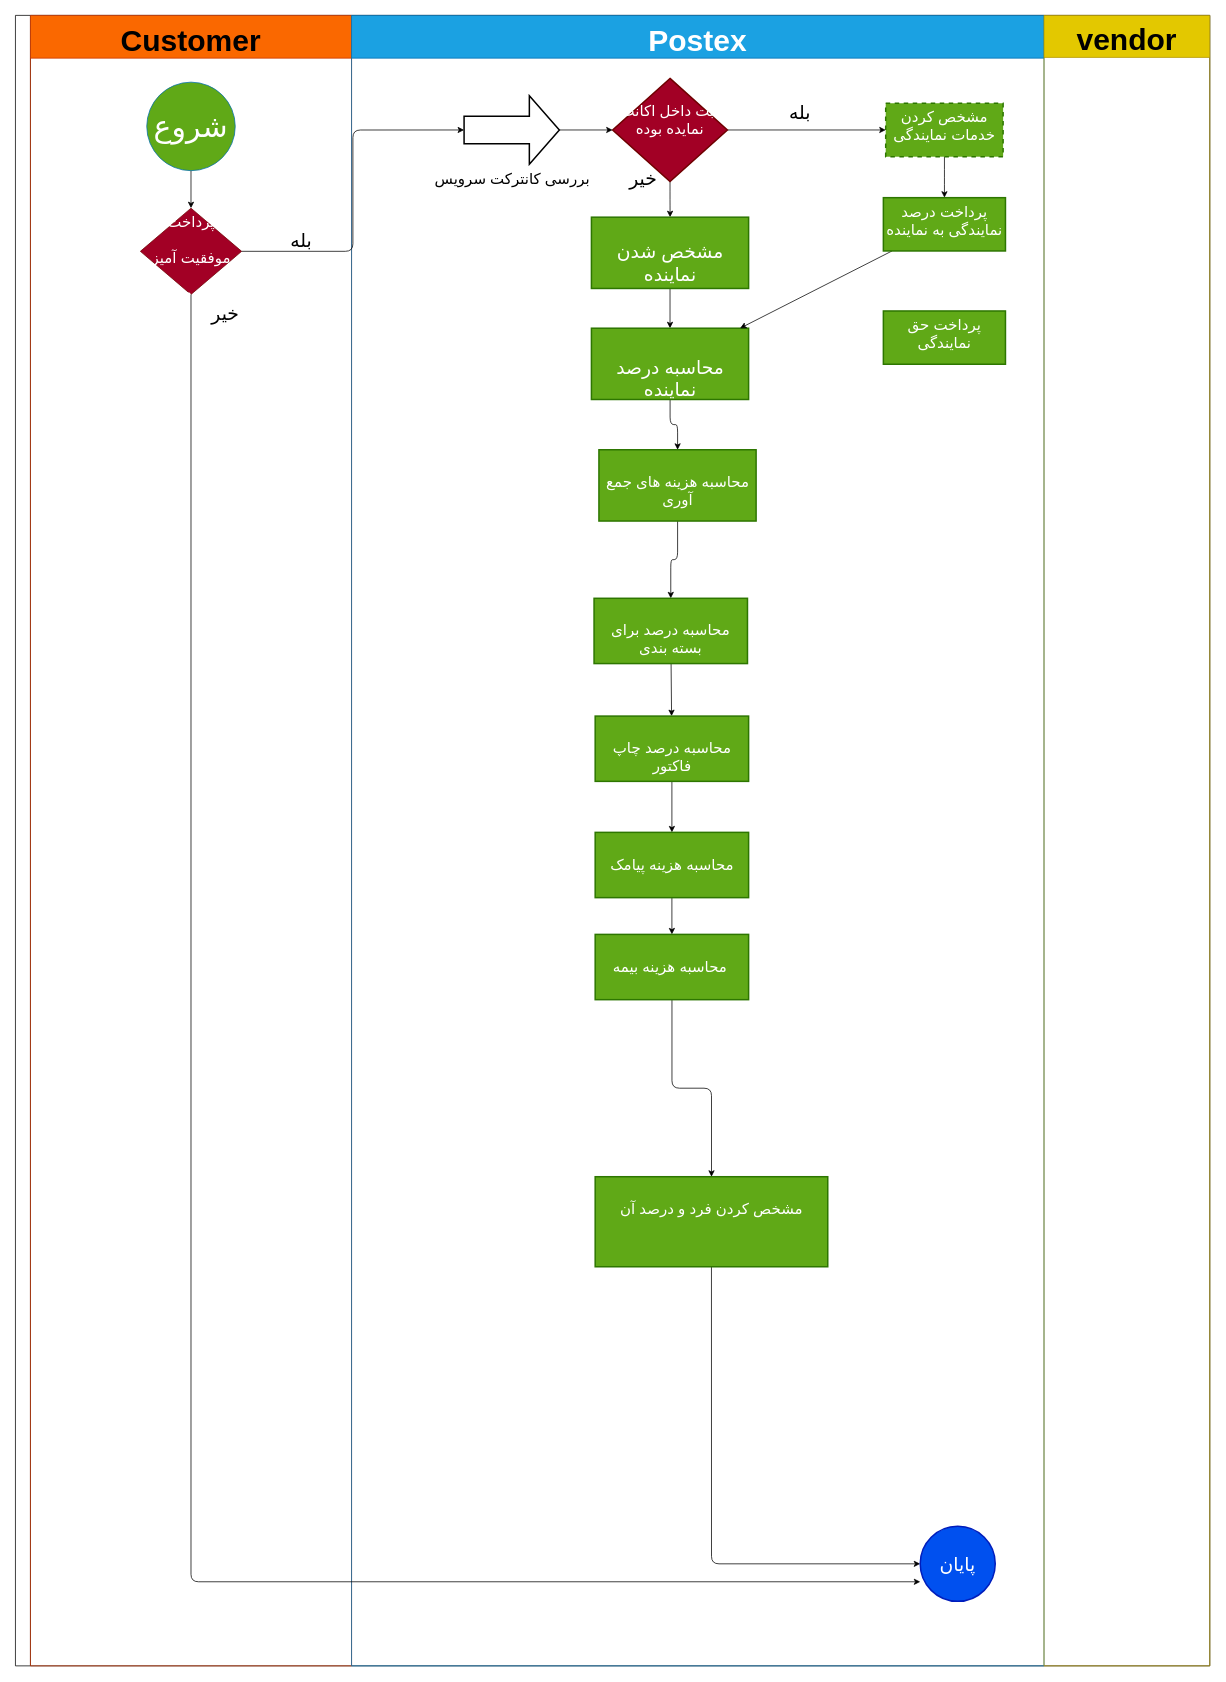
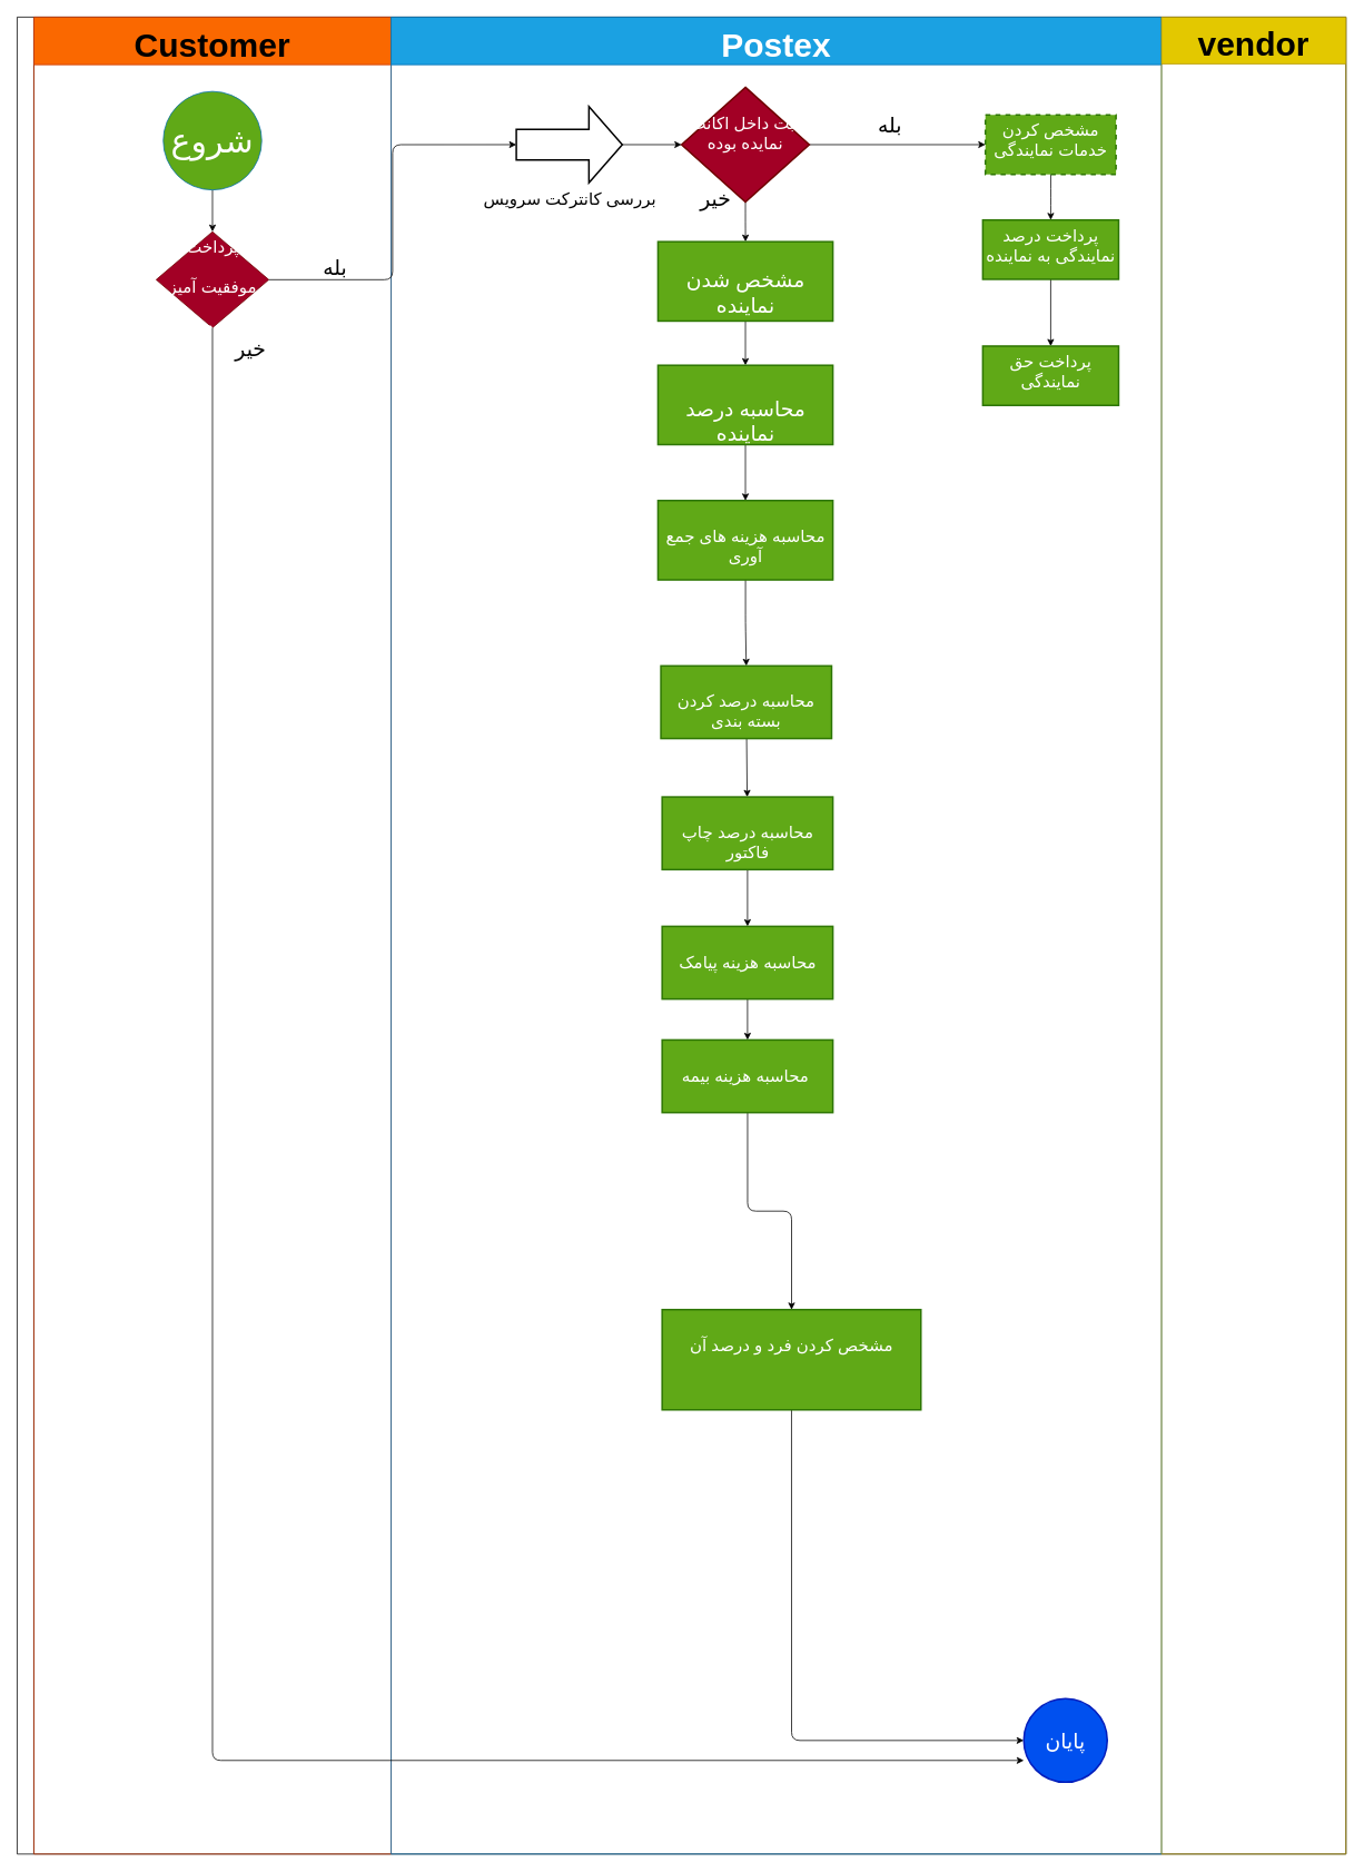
- <mxCell id="33" value="" style="edgeStyle=none;html=1;" parent="8" source="34" target="17" edge="1"><mxGeometry relative="1" as="geometry" /></mxCell>
+ <mxCell id="33" value="" style="edgeStyle=none;html=1;" parent="8" source="34" target="35" edge="1"><mxGeometry relative="1" as="geometry" /></mxCell>
- <mxCell id="19" value="&lt;br&gt;محاسبه هزینه های جمع آوری" style="whiteSpace=wrap;html=1;fontSize=20;verticalAlign=top;fillColor=#60a917;strokeColor=#2D7600;fontColor=#ffffff;strokeWidth=2;" parent="8" vertex="1"><mxGeometry x="329.75" y="579" width="209.5" height="95" as="geometry" /></mxCell>
+ <mxCell id="19" value="&lt;br&gt;محاسبه هزینه های جمع آوری" style="whiteSpace=wrap;html=1;fontSize=20;verticalAlign=top;fillColor=#60a917;strokeColor=#2D7600;fontColor=#ffffff;strokeWidth=2;" parent="8" vertex="1"><mxGeometry x="319.75" y="579" width="209.5" height="95" as="geometry" /></mxCell>
- <mxCell id="21" value="&lt;br&gt;محاسبه درصد برای بسته بندی" style="whiteSpace=wrap;html=1;fontSize=20;verticalAlign=top;fillColor=#60a917;strokeColor=#2D7600;fontColor=#ffffff;strokeWidth=2;" parent="8" vertex="1"><mxGeometry x="323.25" y="777" width="204.5" height="87" as="geometry" /></mxCell>
+ <mxCell id="21" value="&lt;br&gt;محاسبه درصد کردن بسته بندی" style="whiteSpace=wrap;html=1;fontSize=20;verticalAlign=top;fillColor=#60a917;strokeColor=#2D7600;fontColor=#ffffff;strokeWidth=2;" parent="8" vertex="1"><mxGeometry x="323.25" y="777" width="204.5" height="87" as="geometry" /></mxCell>
